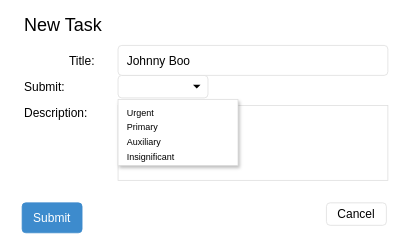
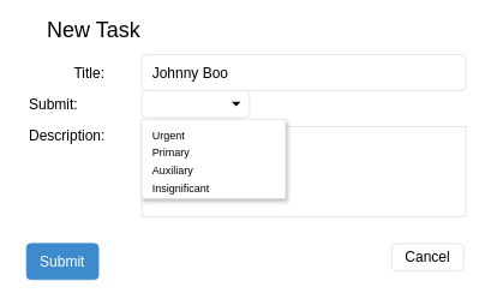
- <mxCell id="3" value="New Task" style="html=1;shadow=0;dashed=0;shape=mxgraph.bootstrap.rect;strokeColor=none;fillColor=none;fontSize=24;align=left;spacingLeft=10;" vertex="1" parent="1"><mxGeometry x="20" y="20" width="250" height="26" as="geometry" /></mxCell>
+ <mxCell id="3" value="New Task" style="html=1;shadow=0;dashed=0;shape=mxgraph.bootstrap.rect;strokeColor=none;fillColor=none;fontSize=24;align=left;spacingLeft=10;" vertex="1" parent="1"><mxGeometry x="40" y="20" width="250" height="26" as="geometry" /></mxCell>
- <mxCell id="13" value="Title:" style="html=1;shadow=0;dashed=0;shape=mxgraph.bootstrap.rect;strokeColor=none;fillColor=none;fontSize=16;align=left;spacingLeft=10;" vertex="1" parent="1"><mxGeometry x="80" y="67" width="47" height="26" as="geometry" /></mxCell>
+ <mxCell id="13" value="Title:" style="html=1;shadow=0;dashed=0;shape=mxgraph.bootstrap.rect;strokeColor=none;fillColor=none;fontSize=16;align=left;spacingLeft=10;" vertex="1" parent="1"><mxGeometry x="70" y="67" width="47" height="26" as="geometry" /></mxCell>
